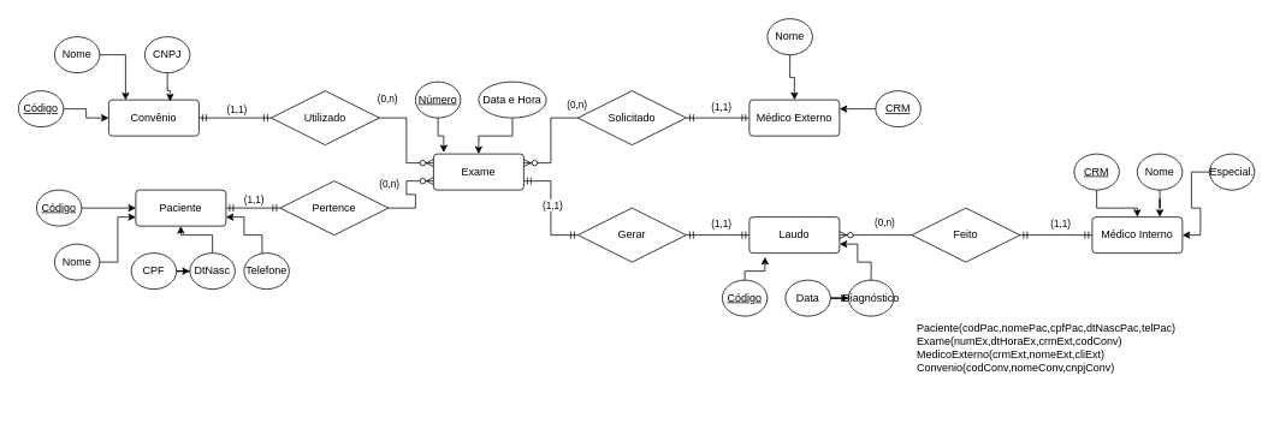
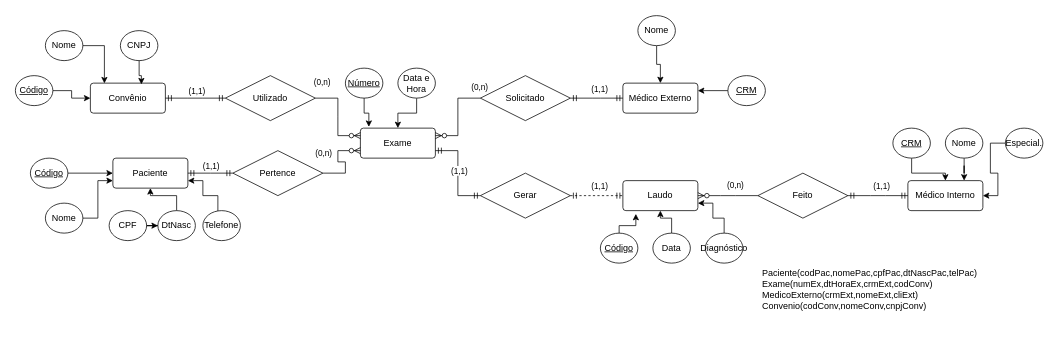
- <mxCell id="56" value="Data e Hora" style="ellipse;whiteSpace=wrap;html=1;align=center;" vertex="1" parent="1"><mxGeometry x="530" y="90" width="75" height="40" as="geometry" /></mxCell>
+ <mxCell id="56" value="Data e Hora" style="ellipse;whiteSpace=wrap;html=1;align=center;" vertex="1" parent="1"><mxGeometry x="530" width="50" height="40" as="geometry" y="90" /></mxCell>
- <mxCell id="24" value="" style="edgeStyle=entityRelationEdgeStyle;fontSize=12;html=1;endArrow=ERmandOne;startArrow=ERmandOne;rounded=0;entryX=0;entryY=0.5;entryDx=0;entryDy=0;exitX=1;exitY=0.5;exitDx=0;exitDy=0;" edge="1" parent="1" source="23" target="7"><mxGeometry width="100" height="100" relative="1" as="geometry"><mxPoint x="770" y="140" as="sourcePoint" /><mxPoint x="840" y="140" as="targetPoint" /><Array as="points"><mxPoint x="450" y="340" /></Array></mxGeometry></mxCell>
+ <mxCell id="24" value="" style="edgeStyle=entityRelationEdgeStyle;fontSize=12;html=1;endArrow=ERmandOne;startArrow=ERmandOne;rounded=0;entryX=0;entryY=0.5;entryDx=0;entryDy=0;exitX=1;exitY=0.5;exitDx=0;exitDy=0;dashed=1;" edge="1" parent="1" source="23" target="7"><mxGeometry width="100" height="100" relative="1" as="geometry"><mxPoint x="770" y="140" as="sourcePoint" /><mxPoint x="840" y="140" as="targetPoint" /><Array as="points"><mxPoint x="450" y="340" /></Array></mxGeometry></mxCell>
- <mxCell id="65" style="edgeStyle=orthogonalEdgeStyle;rounded=0;orthogonalLoop=1;jettySize=auto;html=1;" edge="1" parent="1" source="66" target="68"><mxGeometry relative="1" as="geometry" /></mxCell>
+ <mxCell id="65" style="edgeStyle=orthogonalEdgeStyle;rounded=0;orthogonalLoop=1;jettySize=auto;html=1;entryX=0.5;entryY=1;entryDx=0;entryDy=0;" edge="1" parent="1" source="66" target="7"><mxGeometry relative="1" as="geometry" /></mxCell>
